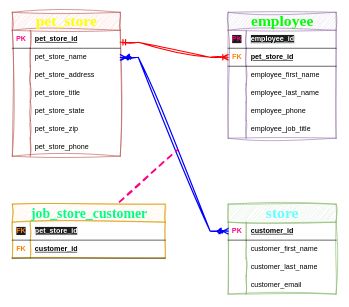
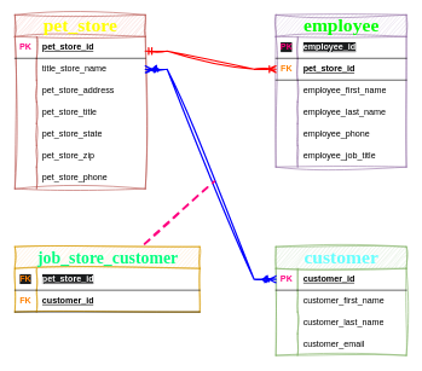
- <mxCell id="40" value="pet_store_name" style="shape=partialRectangle;connectable=0;fillColor=none;top=0;left=0;bottom=0;right=0;align=left;spacingLeft=6;overflow=hidden;whiteSpace=wrap;html=1;" vertex="1" parent="38"><mxGeometry x="30" width="150" height="30" as="geometry"><mxRectangle width="150" height="30" as="alternateBounds" /></mxGeometry></mxCell>
+ <mxCell id="40" value="title_store_name" style="shape=partialRectangle;connectable=0;fillColor=none;top=0;left=0;bottom=0;right=0;align=left;spacingLeft=6;overflow=hidden;whiteSpace=wrap;html=1;" vertex="1" parent="38"><mxGeometry x="30" width="150" height="30" as="geometry"><mxRectangle width="150" height="30" as="alternateBounds" /></mxGeometry></mxCell>
- <mxCell id="21" value="&lt;font style=&quot;font-size: 26px; color: rgb(102, 255, 255);&quot; face=&quot;Tahoma&quot;&gt;store&lt;/font&gt;" style="shape=table;startSize=30;container=1;collapsible=1;childLayout=tableLayout;fixedRows=1;rowLines=0;fontStyle=1;align=center;resizeLast=1;html=1;fillColor=#d5e8d4;strokeColor=#82b366;sketch=1;curveFitting=1;jiggle=2;" vertex="1" parent="1"><mxGeometry x="380" y="340" width="180" height="150" as="geometry" /></mxCell>
+ <mxCell id="21" value="&lt;font style=&quot;font-size: 26px; color: rgb(102, 255, 255);&quot; face=&quot;Tahoma&quot;&gt;customer&lt;/font&gt;" style="shape=table;startSize=30;container=1;collapsible=1;childLayout=tableLayout;fixedRows=1;rowLines=0;fontStyle=1;align=center;resizeLast=1;html=1;fillColor=#d5e8d4;strokeColor=#82b366;sketch=1;curveFitting=1;jiggle=2;" vertex="1" parent="1"><mxGeometry x="380" y="340" width="180" height="150" as="geometry" /></mxCell>
